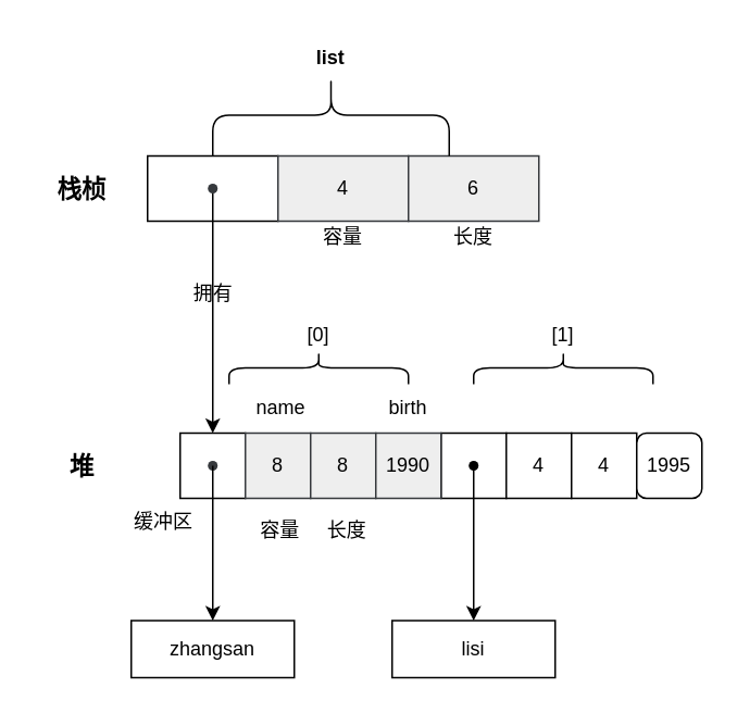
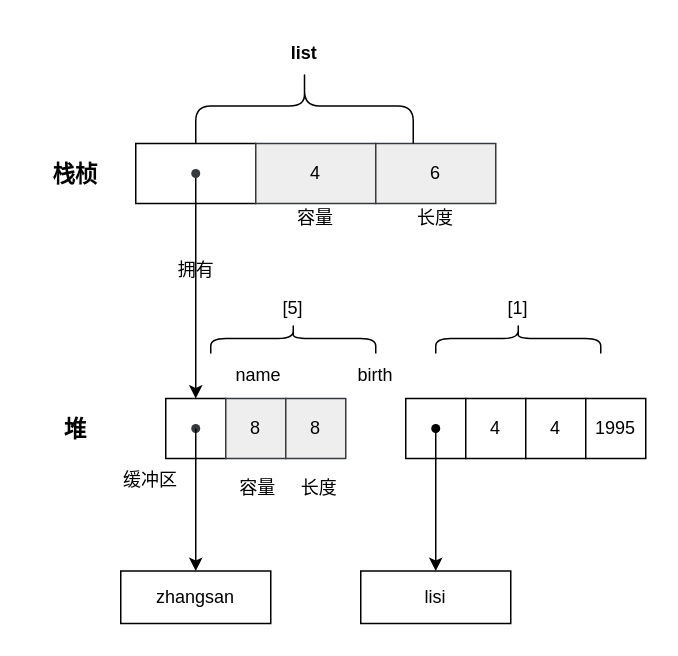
- <mxCell id="34" value="[0]" style="text;html=1;align=center;verticalAlign=middle;whiteSpace=wrap;rounded=0;" vertex="1" parent="1"><mxGeometry x="165" y="190" width="60" height="30" as="geometry" /></mxCell>
+ <mxCell id="34" value="[5]" style="text;html=1;align=center;verticalAlign=middle;whiteSpace=wrap;rounded=0;" vertex="1" parent="1"><mxGeometry x="165" y="190" width="60" height="30" as="geometry" /></mxCell>
- <mxCell id="15" value="1990" style="rounded=0;whiteSpace=wrap;html=1;fillColor=#eeeeee;strokeColor=#36393d;" parent="1" vertex="1"><mxGeometry x="230" y="265" width="40" height="40" as="geometry" /></mxCell>
- <mxCell id="19" value="1995" style="whiteSpace=wrap;html=1;rounded=1;" parent="1" vertex="1"><mxGeometry x="390" y="265" width="40" height="40" as="geometry" /></mxCell>
+ <mxCell id="19" value="1995" style="rounded=0;whiteSpace=wrap;html=1;" parent="1" vertex="1"><mxGeometry x="390" y="265" width="40" height="40" as="geometry" /></mxCell>
